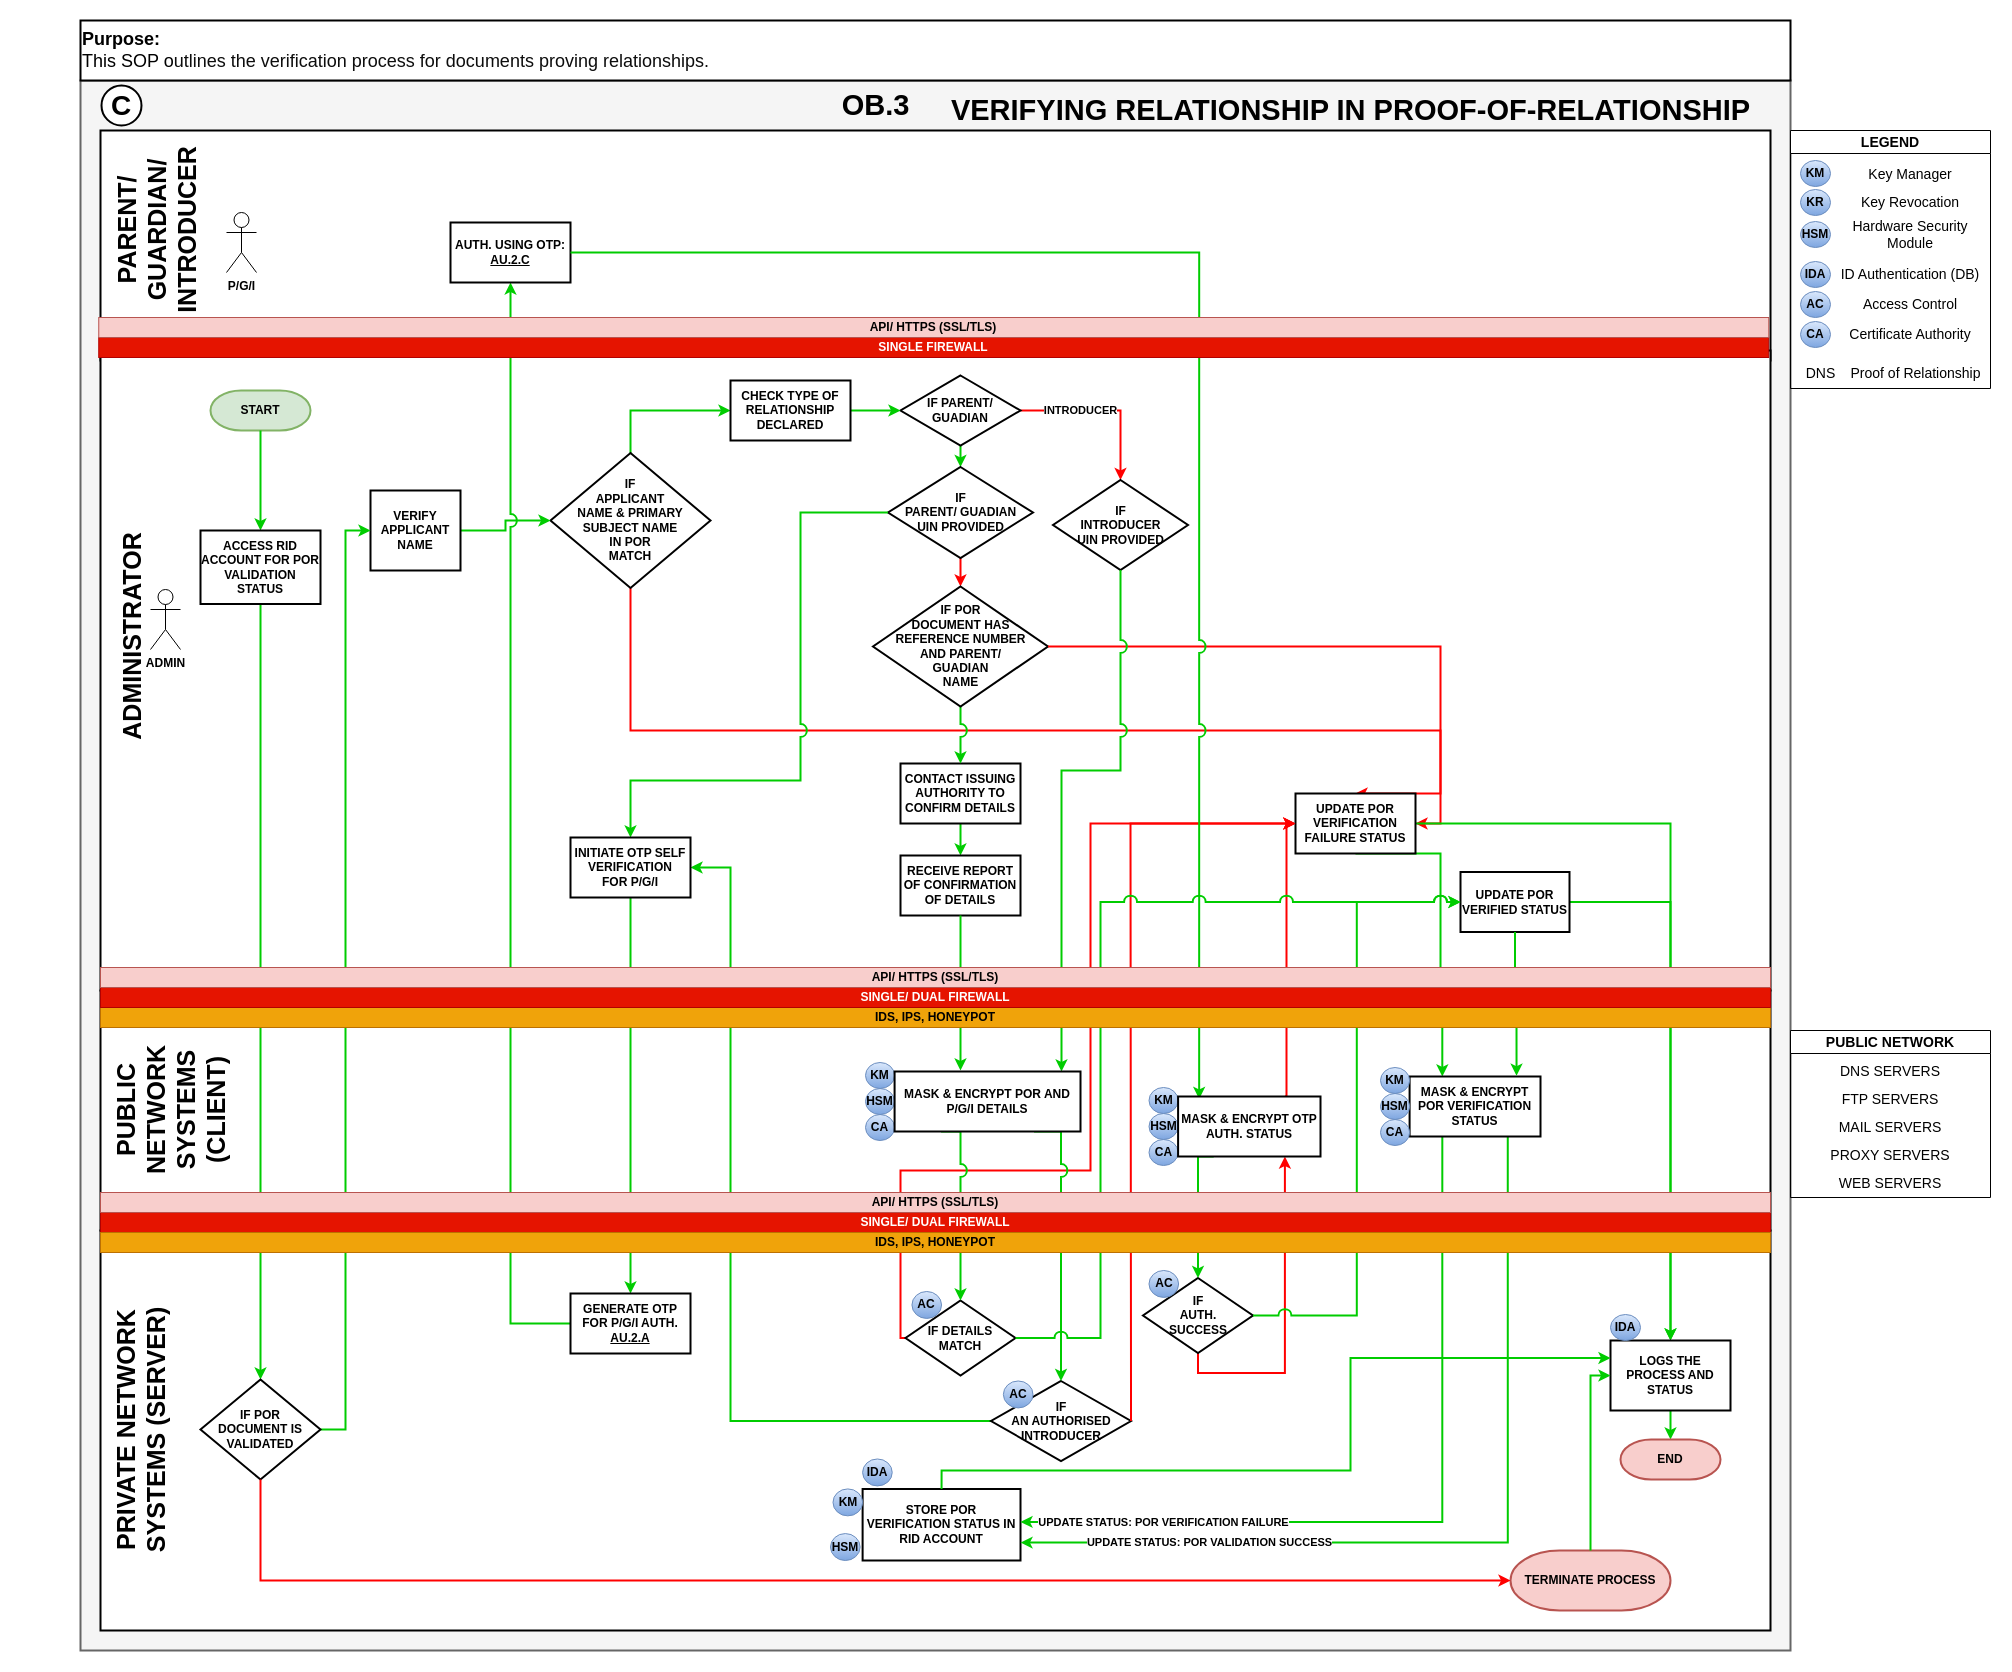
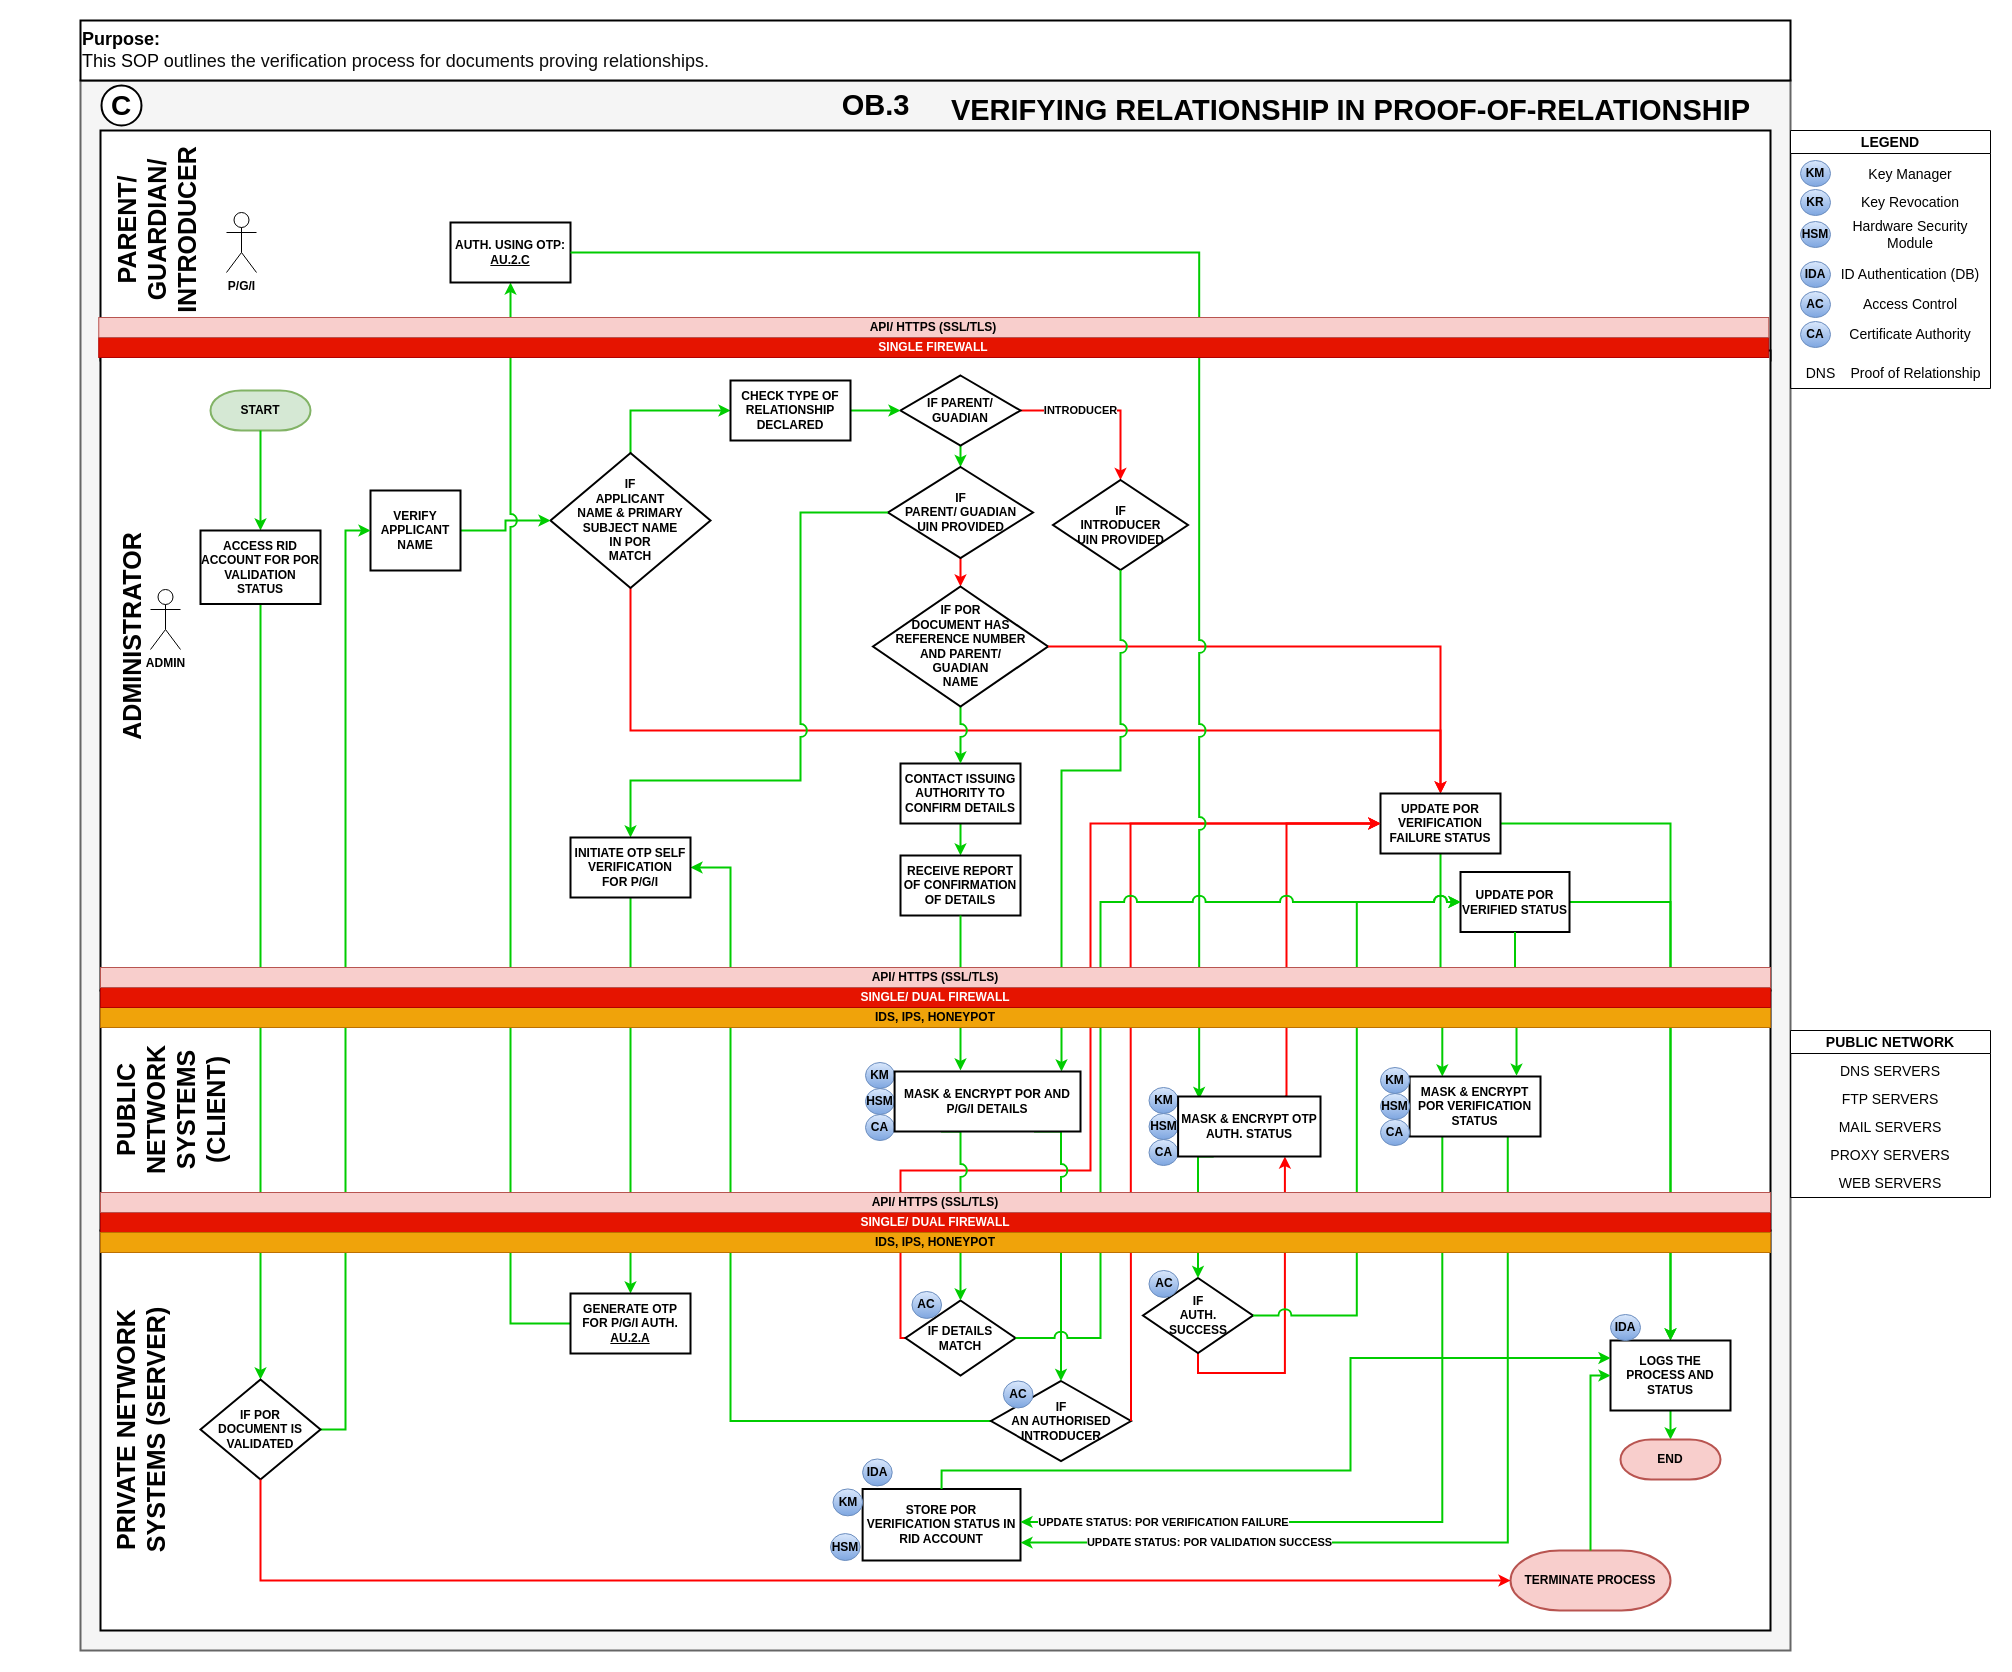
- <mxCell id="64" value="UPDATE POR VERIFICATION FAILURE STATUS" style="rounded=0;whiteSpace=wrap;html=1;strokeWidth=2;fontStyle=1" parent="1" vertex="1"><mxGeometry x="1295" y="793" width="120" height="60" as="geometry" /></mxCell>
+ <mxCell id="64" value="UPDATE POR VERIFICATION FAILURE STATUS" style="rounded=0;whiteSpace=wrap;html=1;strokeWidth=2;fontStyle=1" parent="1" vertex="1"><mxGeometry x="1380" y="793" width="120" height="60" as="geometry" /></mxCell>
